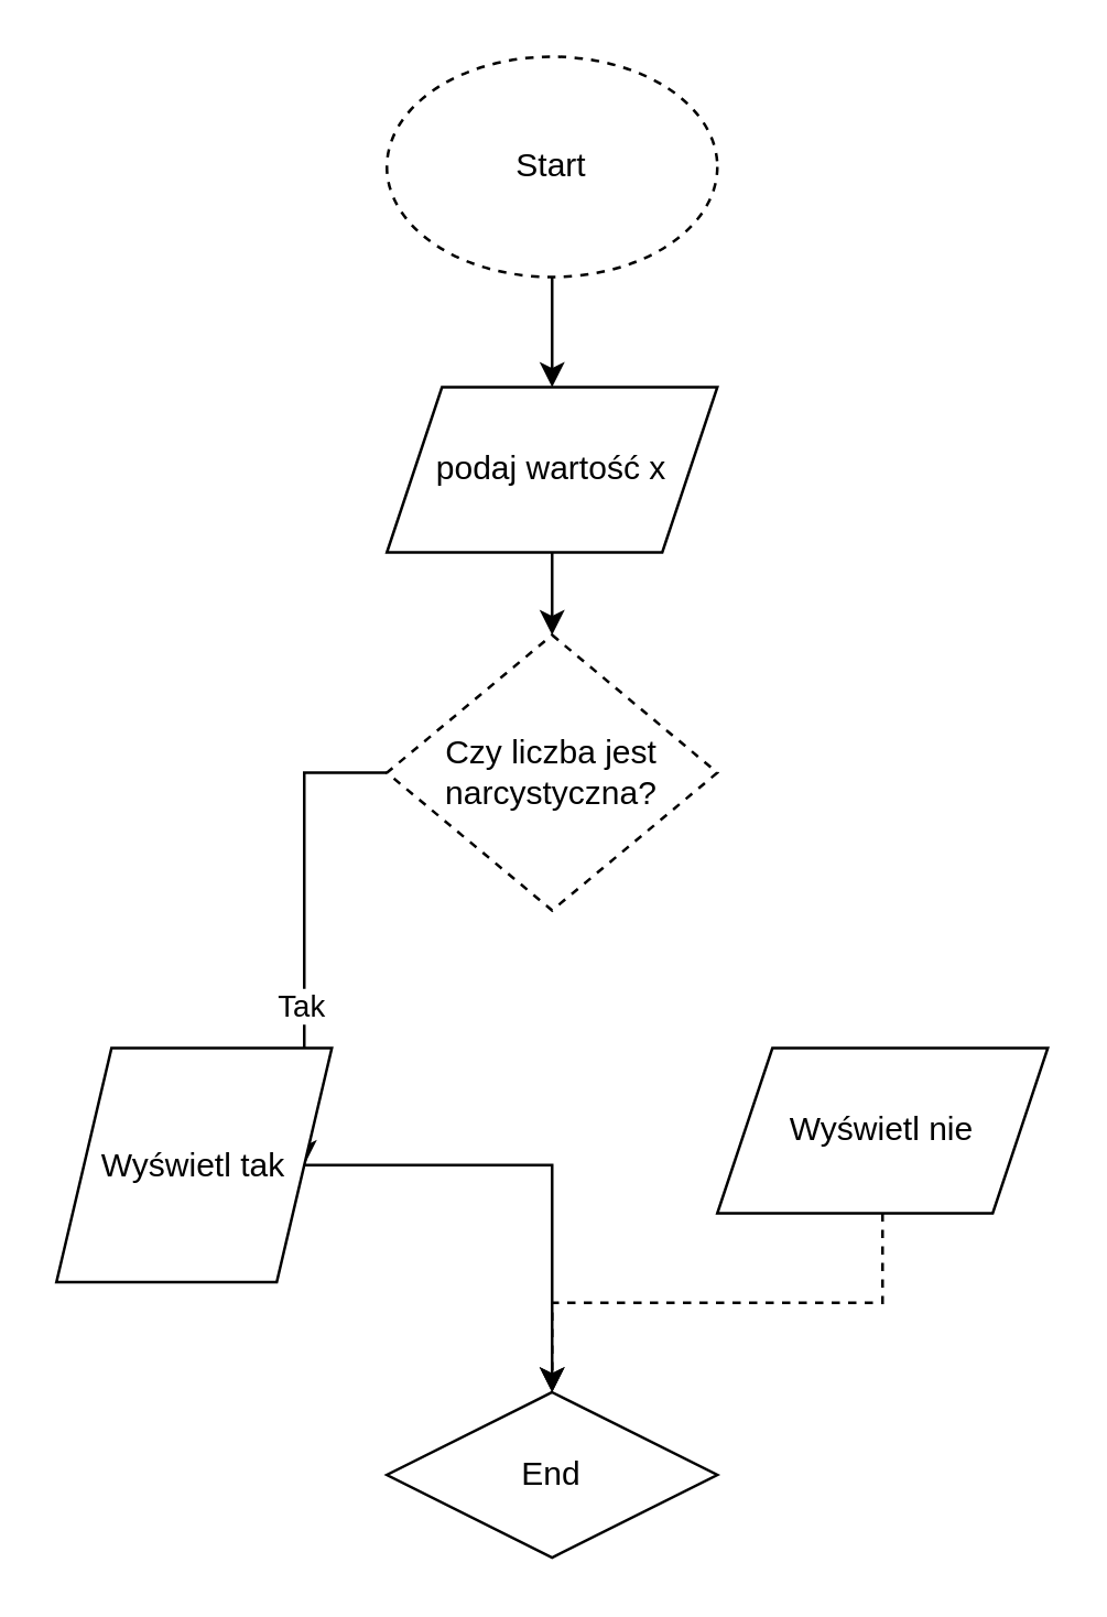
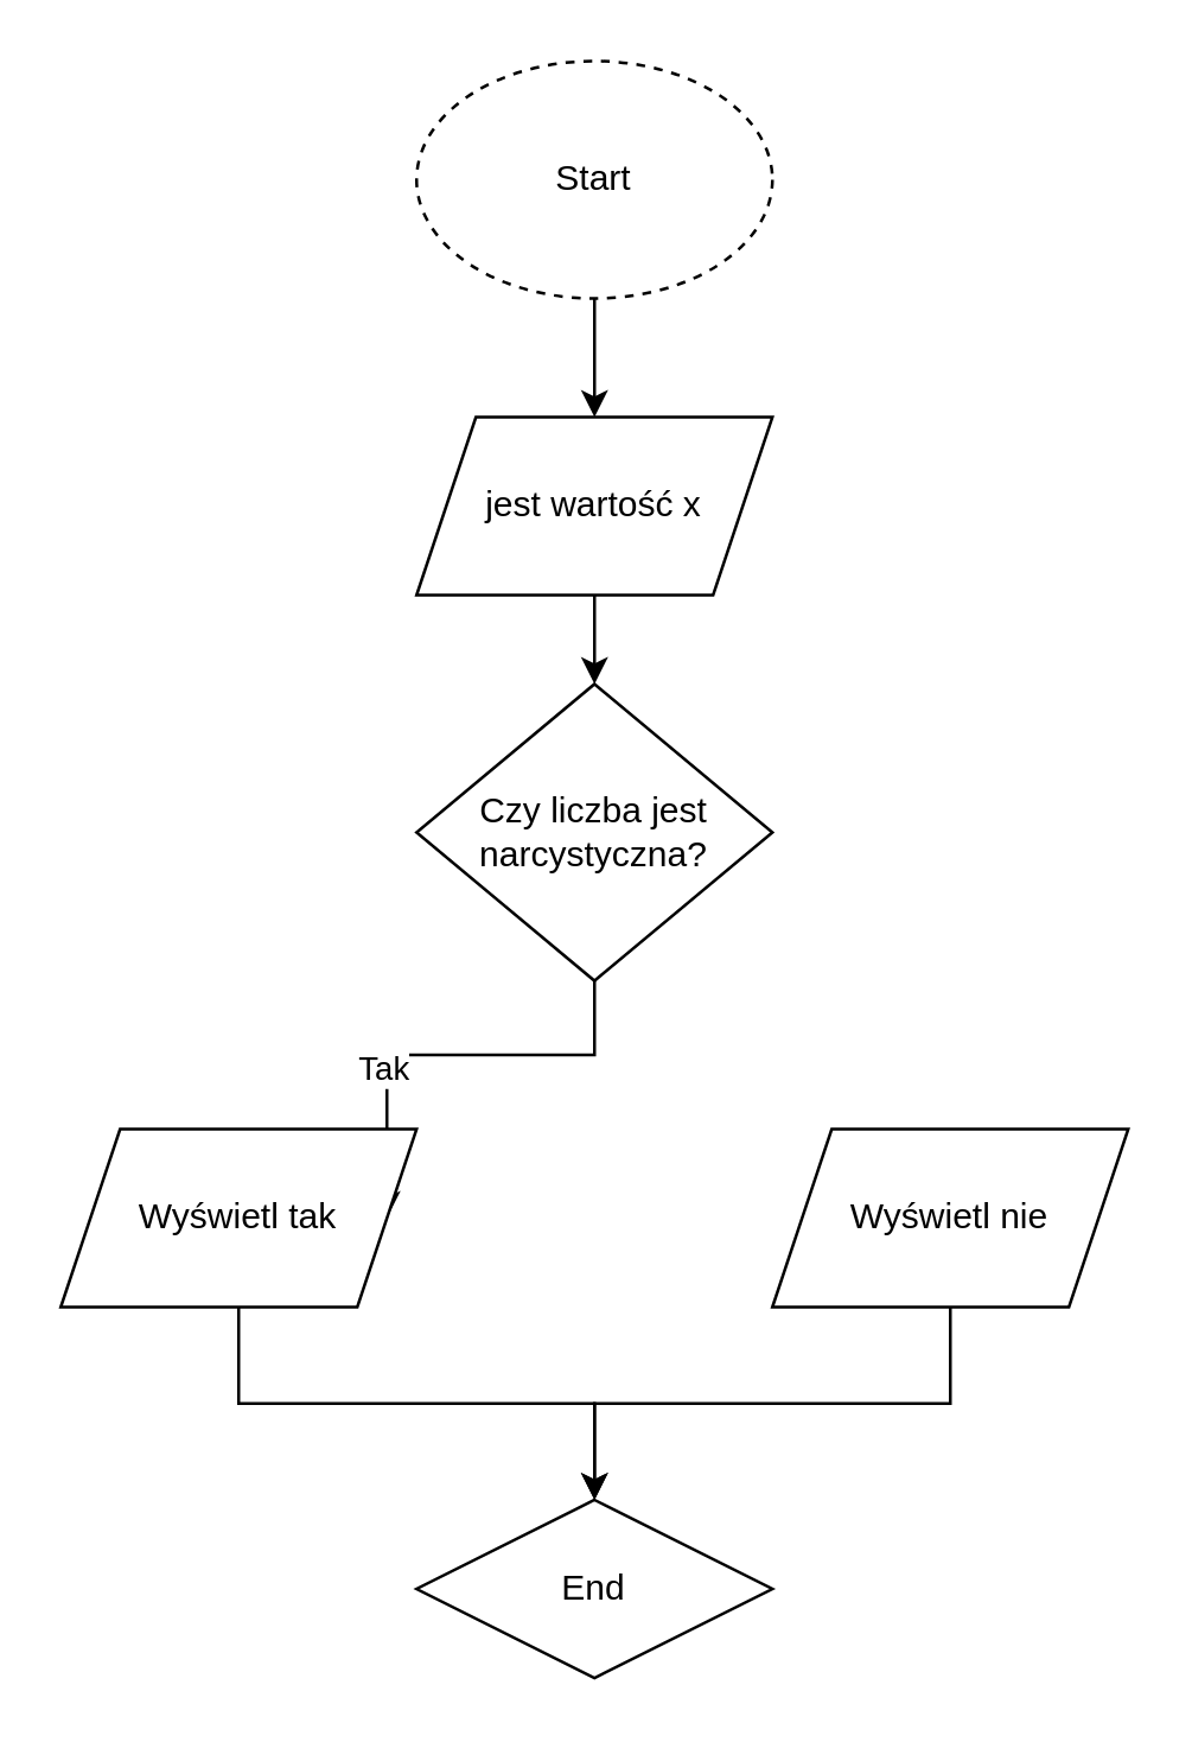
- <mxCell id="6" value="podaj wartość x" style="shape=parallelogram;perimeter=parallelogramPerimeter;whiteSpace=wrap;html=1;fixedSize=1;" parent="1" vertex="1"><mxGeometry x="140" y="140" width="120" height="60" as="geometry" /></mxCell>
+ <mxCell id="6" value="jest wartość x" style="shape=parallelogram;perimeter=parallelogramPerimeter;whiteSpace=wrap;html=1;fixedSize=1;" parent="1" vertex="1"><mxGeometry x="140" y="140" width="120" height="60" as="geometry" /></mxCell>
- <mxCell id="9" value="Czy liczba jest narcystyczna?" style="rhombus;whiteSpace=wrap;html=1;dashed=1;" parent="1" vertex="1"><mxGeometry x="140" y="230" width="120" height="100" as="geometry" /></mxCell>
+ <mxCell id="9" value="Czy liczba jest narcystyczna?" style="rhombus;whiteSpace=wrap;html=1;" parent="1" vertex="1"><mxGeometry x="140" y="230" width="120" height="100" as="geometry" /></mxCell>
- <mxCell id="11" value="Wyświetl tak" style="shape=parallelogram;perimeter=parallelogramPerimeter;whiteSpace=wrap;html=1;fixedSize=1;" parent="1" vertex="1"><mxGeometry x="20" y="380" width="100" height="85" as="geometry" /></mxCell>
+ <mxCell id="11" value="Wyświetl tak" style="shape=parallelogram;perimeter=parallelogramPerimeter;whiteSpace=wrap;html=1;fixedSize=1;" parent="1" vertex="1"><mxGeometry x="20" y="380" width="120" height="60" as="geometry" /></mxCell>
- <mxCell id="12" style="edgeStyle=orthogonalEdgeStyle;rounded=0;orthogonalLoop=1;jettySize=auto;html=1;dashed=1;" parent="1" source="13" target="4" edge="1"><mxGeometry relative="1" as="geometry" /></mxCell>
+ <mxCell id="12" style="edgeStyle=orthogonalEdgeStyle;rounded=0;orthogonalLoop=1;jettySize=auto;html=1;" parent="1" source="13" target="4" edge="1"><mxGeometry relative="1" as="geometry" /></mxCell>
